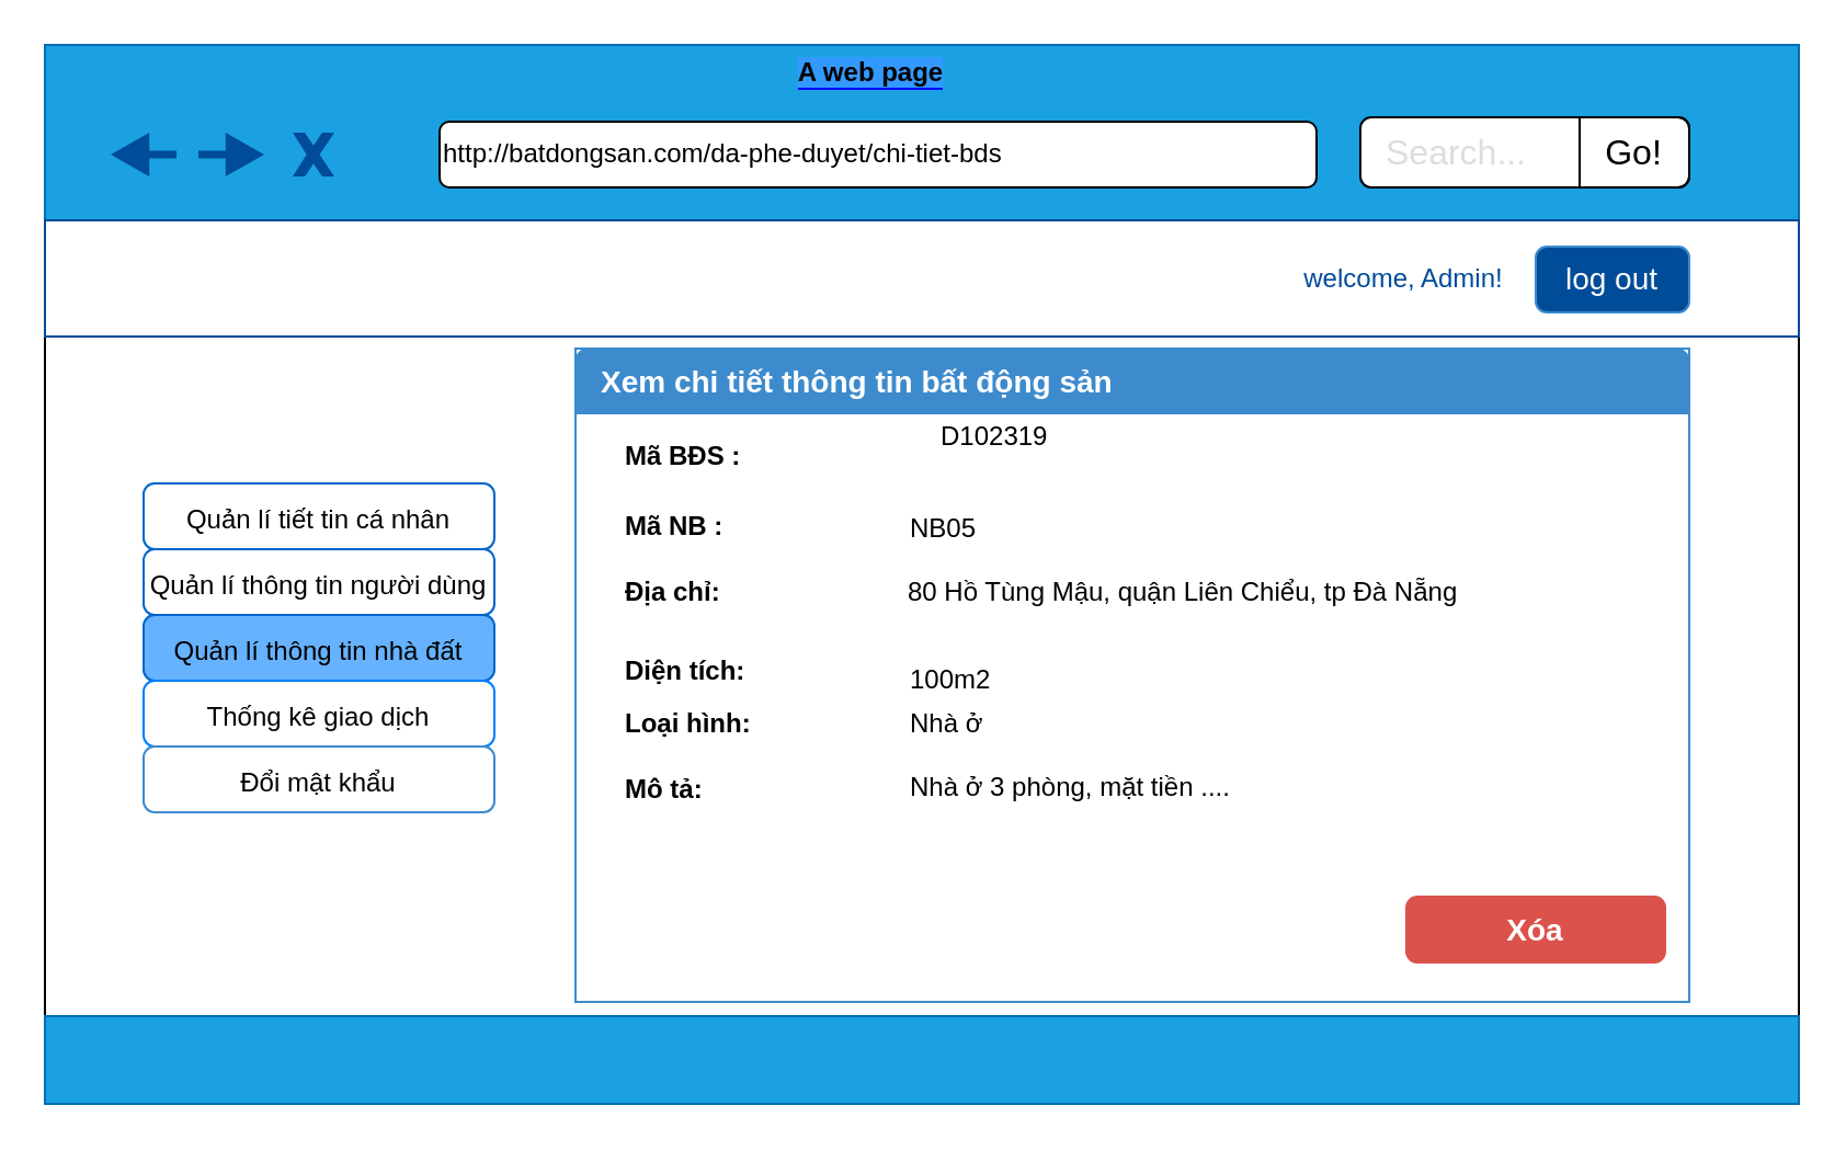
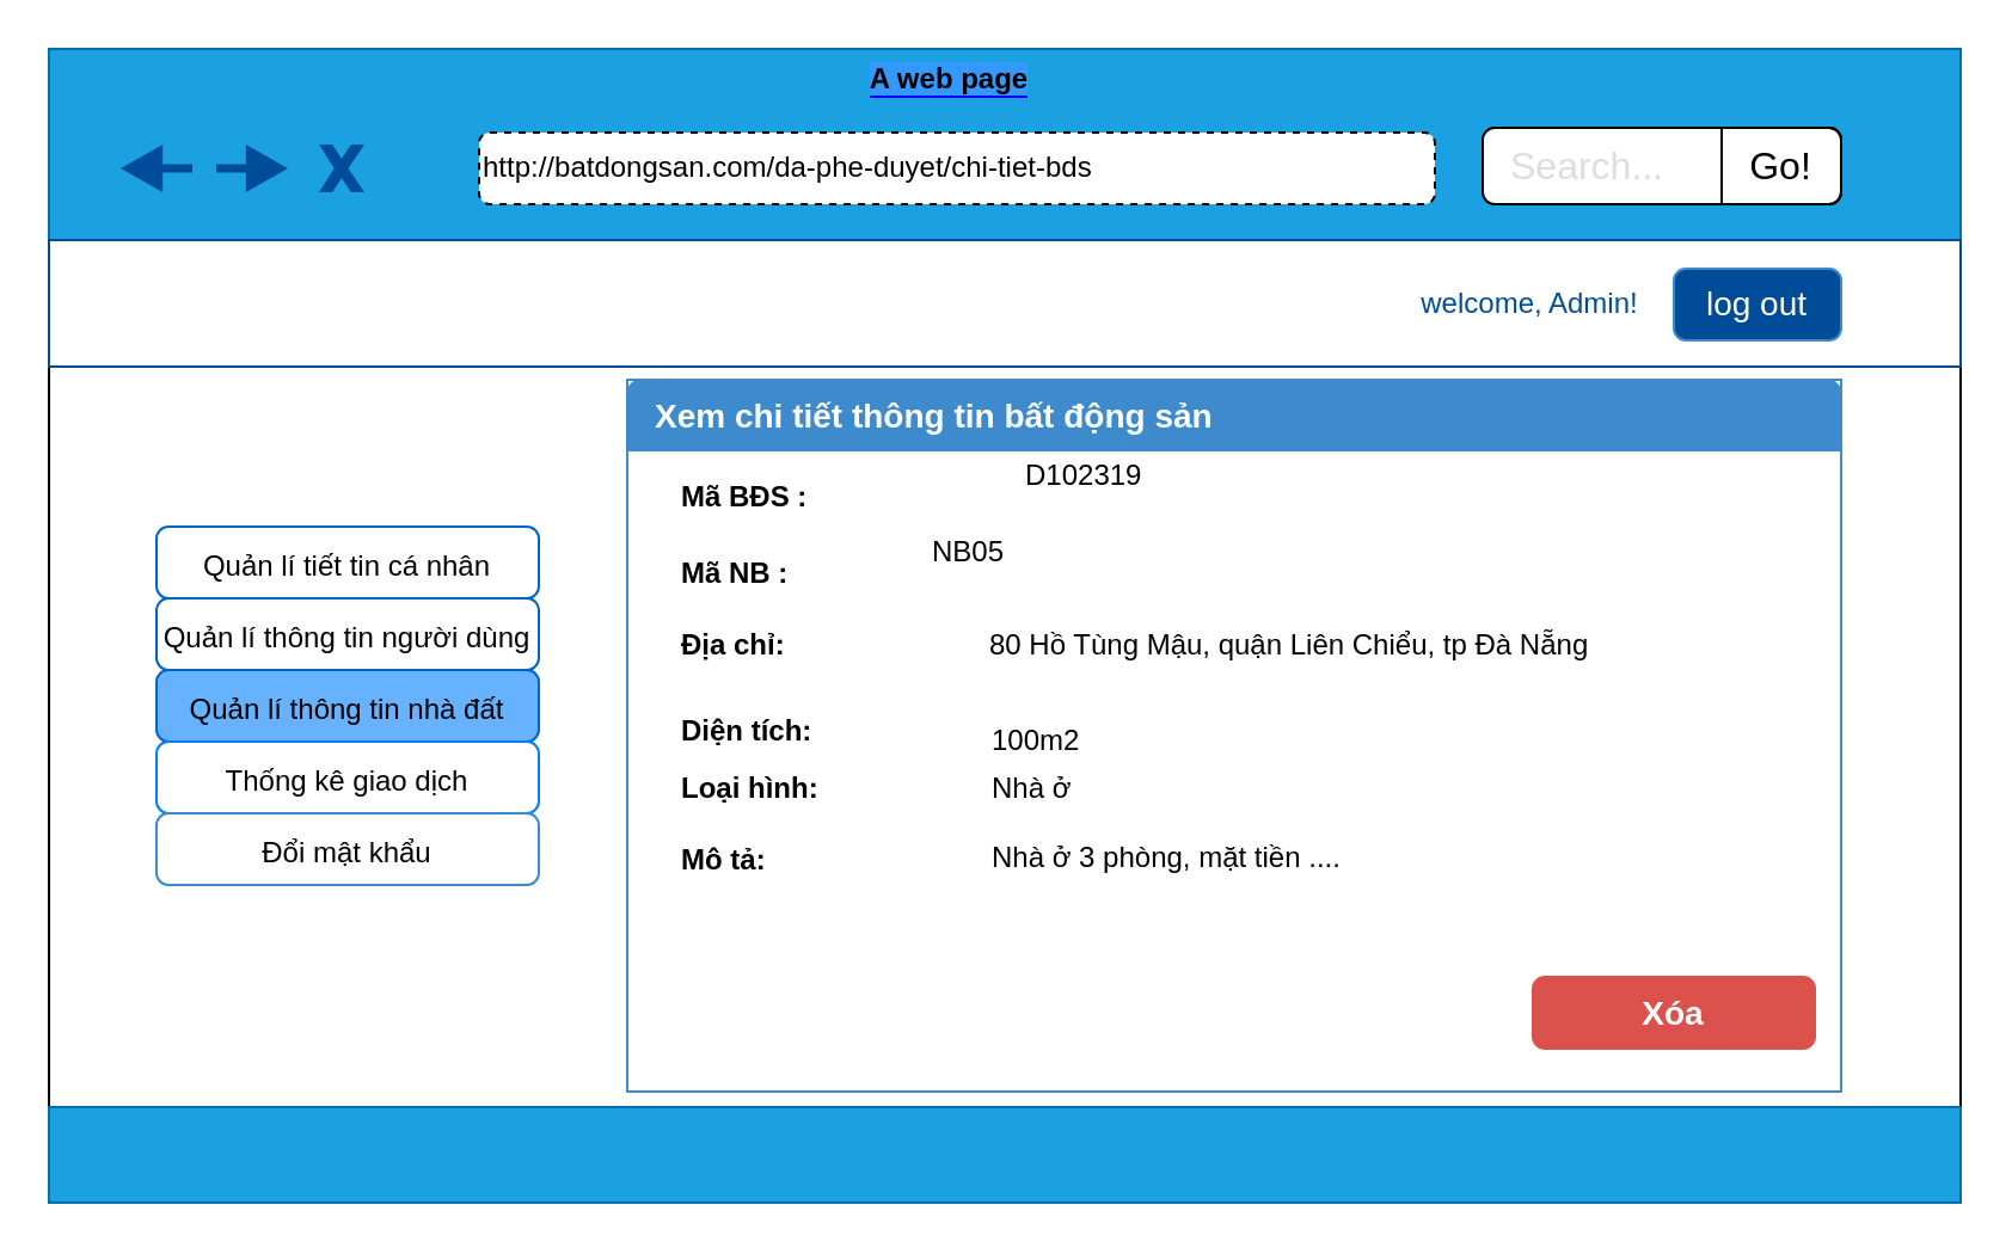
- <mxCell id="5" value="&lt;span style=&quot;white-space: normal&quot;&gt;http://batdongsan.com/da-phe-duyet/chi-tiet-bds&lt;/span&gt;" style="rounded=1;whiteSpace=wrap;html=1;align=left;" parent="1" vertex="1"><mxGeometry x="200" y="55" width="400" height="30" as="geometry" /></mxCell>
+ <mxCell id="5" value="&lt;span style=&quot;white-space: normal&quot;&gt;http://batdongsan.com/da-phe-duyet/chi-tiet-bds&lt;/span&gt;" style="rounded=1;whiteSpace=wrap;html=1;align=left;dashed=1;" parent="1" vertex="1"><mxGeometry x="200" y="55" width="400" height="30" as="geometry" /></mxCell>
- <mxCell id="28" value="NB05" style="text;html=1;strokeColor=none;fillColor=none;align=left;verticalAlign=middle;whiteSpace=wrap;rounded=0;" parent="21" vertex="1"><mxGeometry x="151" y="71.5" width="340" height="21" as="geometry" /></mxCell>
+ <mxCell id="28" value="NB05" style="text;html=1;strokeColor=none;fillColor=none;align=left;verticalAlign=middle;whiteSpace=wrap;rounded=0;" parent="21" vertex="1"><mxGeometry x="126" y="61.5" width="340" height="21" as="geometry" /></mxCell>
